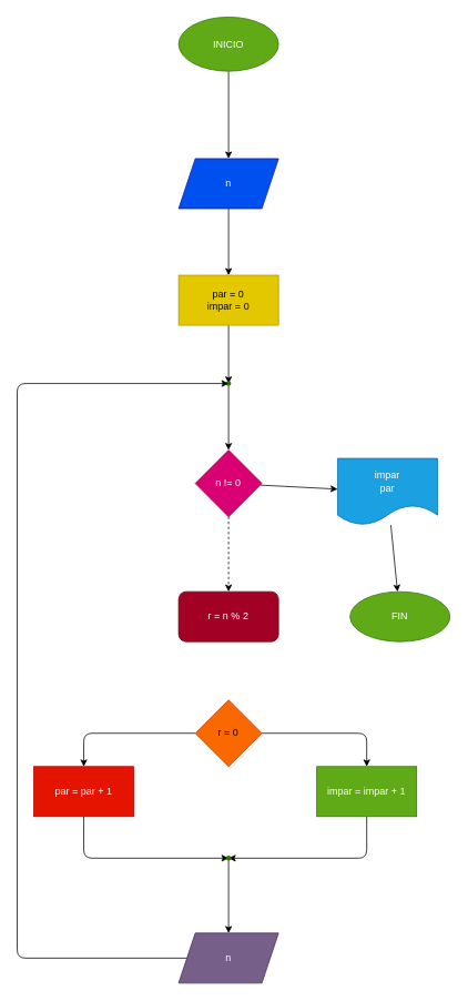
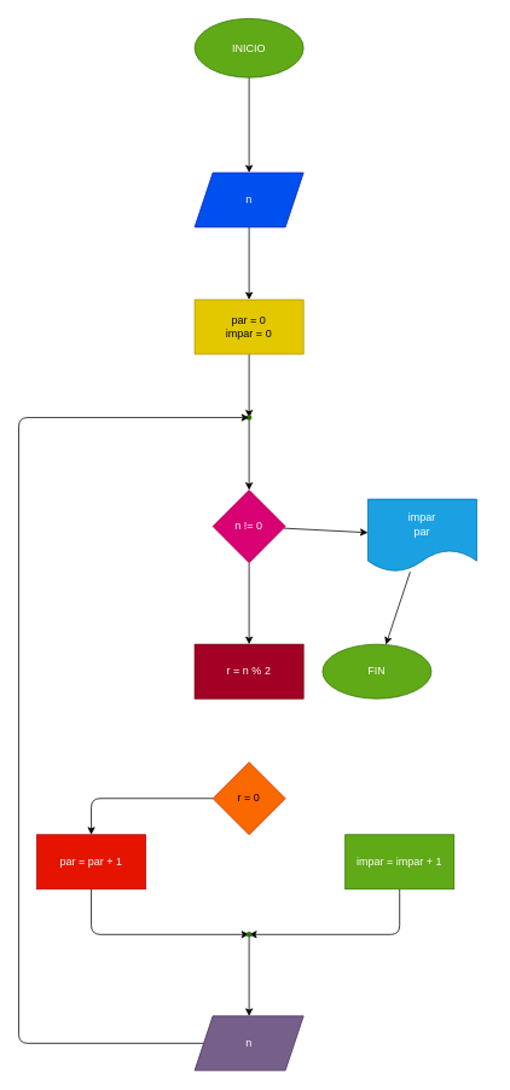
- <mxCell id="10" value="" style="edgeStyle=none;html=1;dashed=1;" parent="1" source="12" target="13" edge="1"><mxGeometry relative="1" as="geometry" /></mxCell>
+ <mxCell id="10" value="" style="edgeStyle=none;html=1;" parent="1" source="12" target="13" edge="1"><mxGeometry relative="1" as="geometry" /></mxCell>
- <mxCell id="13" value="r = n % 2" style="whiteSpace=wrap;html=1;fillColor=#a20025;strokeColor=#6F0000;fontColor=#ffffff;sketch=0;rounded=1;" parent="1" vertex="1"><mxGeometry x="214" y="710" width="120" height="60" as="geometry" /></mxCell>
+ <mxCell id="13" value="r = n % 2" style="whiteSpace=wrap;html=1;fillColor=#a20025;strokeColor=#6F0000;fontColor=#ffffff;sketch=0;" parent="1" vertex="1"><mxGeometry x="214" y="710" width="120" height="60" as="geometry" /></mxCell>
- <mxCell id="27" value="FIN" style="ellipse;whiteSpace=wrap;html=1;fillColor=#60a917;strokeColor=#2D7600;fontColor=#ffffff;sketch=0;" parent="1" vertex="1"><mxGeometry x="420" y="710" width="120" height="60" as="geometry" /></mxCell>
+ <mxCell id="27" value="FIN" style="ellipse;whiteSpace=wrap;html=1;fillColor=#60a917;strokeColor=#2D7600;fontColor=#ffffff;sketch=0;" parent="1" vertex="1"><mxGeometry x="355" y="710" width="120" height="60" as="geometry" /></mxCell>
- <mxCell id="14" value="" style="edgeStyle=none;html=1;" parent="1" source="16" target="18" edge="1"><mxGeometry relative="1" as="geometry"><Array as="points"><mxPoint x="440" y="880" /></Array></mxGeometry></mxCell>
